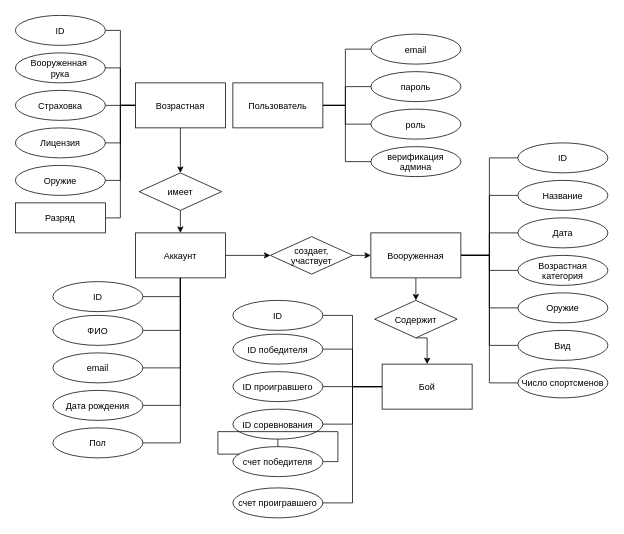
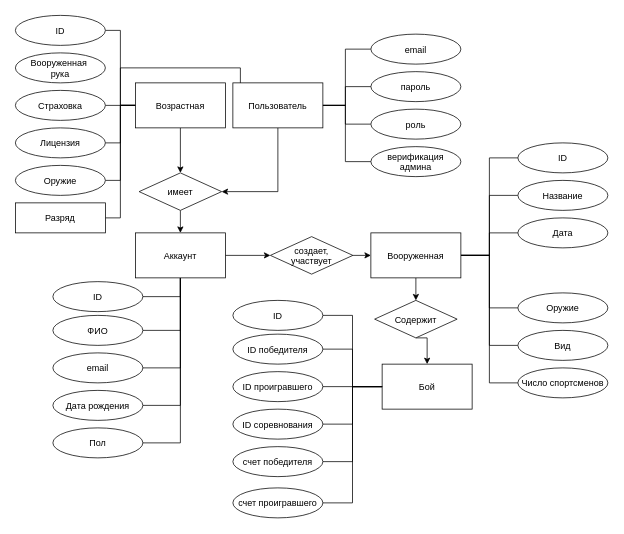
- <mxCell id="24" style="edgeStyle=orthogonalEdgeStyle;rounded=0;orthogonalLoop=1;jettySize=auto;exitX=0;exitY=0.5;exitDx=0;exitDy=0;entryX=1;entryY=0.5;entryDx=0;entryDy=0;endArrow=none;endFill=0;" edge="1" parent="1" source="15" target="19"><mxGeometry relative="1" as="geometry"><mxPoint x="190" y="150" as="sourcePoint" /><mxPoint x="150" y="0" as="targetPoint" /></mxGeometry></mxCell>
+ <mxCell id="24" style="edgeStyle=orthogonalEdgeStyle;rounded=0;orthogonalLoop=1;jettySize=auto;exitX=0;exitY=0.5;exitDx=0;exitDy=0;endArrow=none;endFill=0;" edge="1" parent="1" source="15" target="35"><mxGeometry relative="1" as="geometry"><mxPoint x="190" y="150" as="sourcePoint" /><mxPoint x="150" y="0" as="targetPoint" /></mxGeometry></mxCell>
+ <mxCell id="34" style="edgeStyle=orthogonalEdgeStyle;rounded=0;orthogonalLoop=1;jettySize=auto;exitX=0.5;exitY=1;exitDx=0;exitDy=0;entryX=1;entryY=0.5;entryDx=0;entryDy=0;endArrow=classic;endFill=1;" edge="1" parent="1" source="35" target="17"><mxGeometry relative="1" as="geometry" /></mxCell>
- <mxCell id="43" style="edgeStyle=orthogonalEdgeStyle;rounded=0;orthogonalLoop=1;jettySize=auto;exitX=1;exitY=0.5;exitDx=0;exitDy=0;entryX=0;entryY=0.5;entryDx=0;entryDy=0;endArrow=none;endFill=0;" edge="1" parent="1" source="48" target="52"><mxGeometry relative="1" as="geometry" /></mxCell>
- <mxCell id="52" value="Возрастная&#10;категория" style="ellipse;" vertex="1" parent="1"><mxGeometry x="690" y="340" width="120" height="40" as="geometry" /></mxCell>
- <mxCell id="69" style="edgeStyle=orthogonalEdgeStyle;rounded=0;orthogonalLoop=1;jettySize=auto;exitX=1;exitY=0.5;exitDx=0;exitDy=0;endArrow=none;endFill=0;" edge="1" parent="1" source="70" target="68"><mxGeometry relative="1" as="geometry" /></mxCell>
+ <mxCell id="69" style="edgeStyle=orthogonalEdgeStyle;rounded=0;orthogonalLoop=1;jettySize=auto;exitX=1;exitY=0.5;exitDx=0;exitDy=0;entryX=0;entryY=0.5;entryDx=0;entryDy=0;endArrow=none;endFill=0;" edge="1" parent="1" source="70" target="60"><mxGeometry relative="1" as="geometry" /></mxCell>
